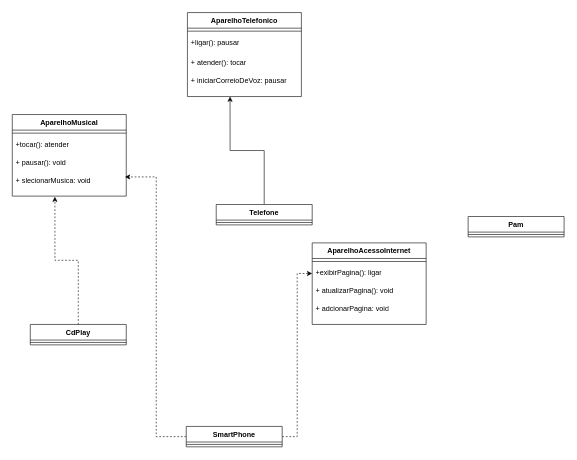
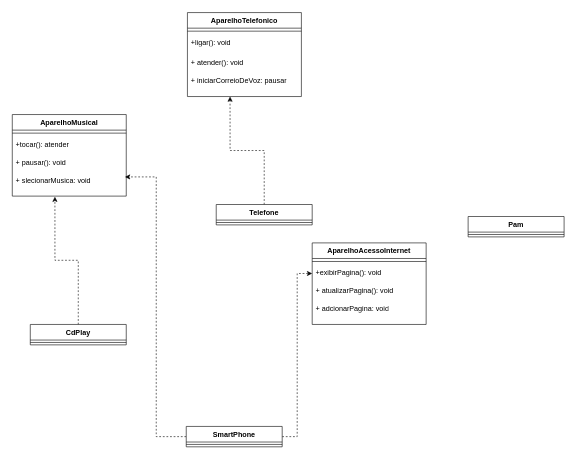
- <mxCell id="17" value="+ligar(): pausar" style="text;strokeColor=none;fillColor=none;align=left;verticalAlign=top;spacingLeft=4;spacingRight=4;overflow=hidden;rotatable=0;points=[[0,0.5],[1,0.5]];portConstraint=eastwest;whiteSpace=wrap;html=1;" vertex="1" parent="15"><mxGeometry y="36" width="190" height="34" as="geometry" /></mxCell>
+ <mxCell id="17" value="+ligar(): void" style="text;strokeColor=none;fillColor=none;align=left;verticalAlign=top;spacingLeft=4;spacingRight=4;overflow=hidden;rotatable=0;points=[[0,0.5],[1,0.5]];portConstraint=eastwest;whiteSpace=wrap;html=1;" vertex="1" parent="15"><mxGeometry y="36" width="190" height="34" as="geometry" /></mxCell>
- <mxCell id="18" value="+ atender(): tocar" style="text;strokeColor=none;fillColor=none;align=left;verticalAlign=top;spacingLeft=4;spacingRight=4;overflow=hidden;rotatable=0;points=[[0,0.5],[1,0.5]];portConstraint=eastwest;whiteSpace=wrap;html=1;" vertex="1" parent="15"><mxGeometry y="70" width="190" height="30" as="geometry" /></mxCell>
+ <mxCell id="18" value="+ atender(): void" style="text;strokeColor=none;fillColor=none;align=left;verticalAlign=top;spacingLeft=4;spacingRight=4;overflow=hidden;rotatable=0;points=[[0,0.5],[1,0.5]];portConstraint=eastwest;whiteSpace=wrap;html=1;" vertex="1" parent="15"><mxGeometry y="70" width="190" height="30" as="geometry" /></mxCell>
- <mxCell id="10" style="edgeStyle=orthogonalEdgeStyle;rounded=0;orthogonalLoop=1;jettySize=auto;html=1;exitX=0.5;exitY=0;exitDx=0;exitDy=0;entryX=0.374;entryY=1;entryDx=0;entryDy=0;entryPerimeter=0;" edge="1" parent="1" source="11" target="19"><mxGeometry relative="1" as="geometry"><mxPoint x="340" y="390" as="targetPoint" /></mxGeometry></mxCell>
+ <mxCell id="10" style="edgeStyle=orthogonalEdgeStyle;rounded=0;orthogonalLoop=1;jettySize=auto;html=1;exitX=0.5;exitY=0;exitDx=0;exitDy=0;entryX=0.374;entryY=1;entryDx=0;entryDy=0;entryPerimeter=0;dashed=1;" edge="1" parent="1" source="11" target="19"><mxGeometry relative="1" as="geometry"><mxPoint x="340" y="390" as="targetPoint" /></mxGeometry></mxCell>
- <mxCell id="22" value="+exibirPagina(): ligar" style="text;strokeColor=none;fillColor=none;align=left;verticalAlign=top;spacingLeft=4;spacingRight=4;overflow=hidden;rotatable=0;points=[[0,0.5],[1,0.5]];portConstraint=eastwest;whiteSpace=wrap;html=1;" vertex="1" parent="20"><mxGeometry y="36" width="190" height="30" as="geometry" /></mxCell>
+ <mxCell id="22" value="+exibirPagina(): void" style="text;strokeColor=none;fillColor=none;align=left;verticalAlign=top;spacingLeft=4;spacingRight=4;overflow=hidden;rotatable=0;points=[[0,0.5],[1,0.5]];portConstraint=eastwest;whiteSpace=wrap;html=1;" vertex="1" parent="20"><mxGeometry y="36" width="190" height="30" as="geometry" /></mxCell>
